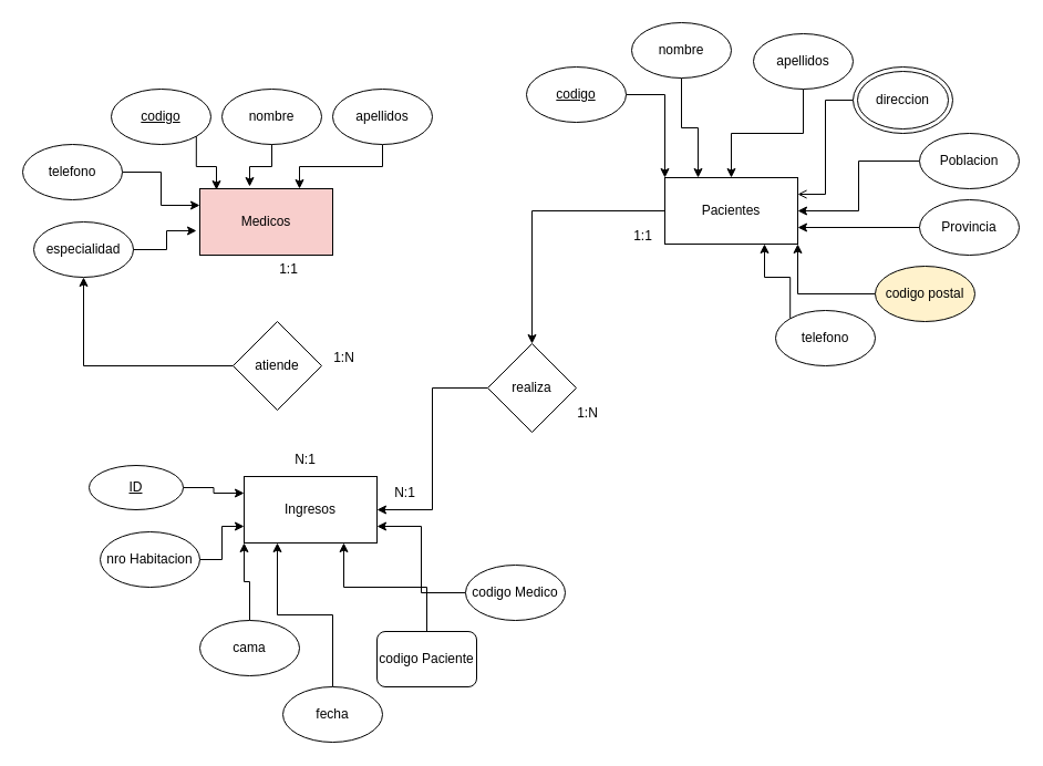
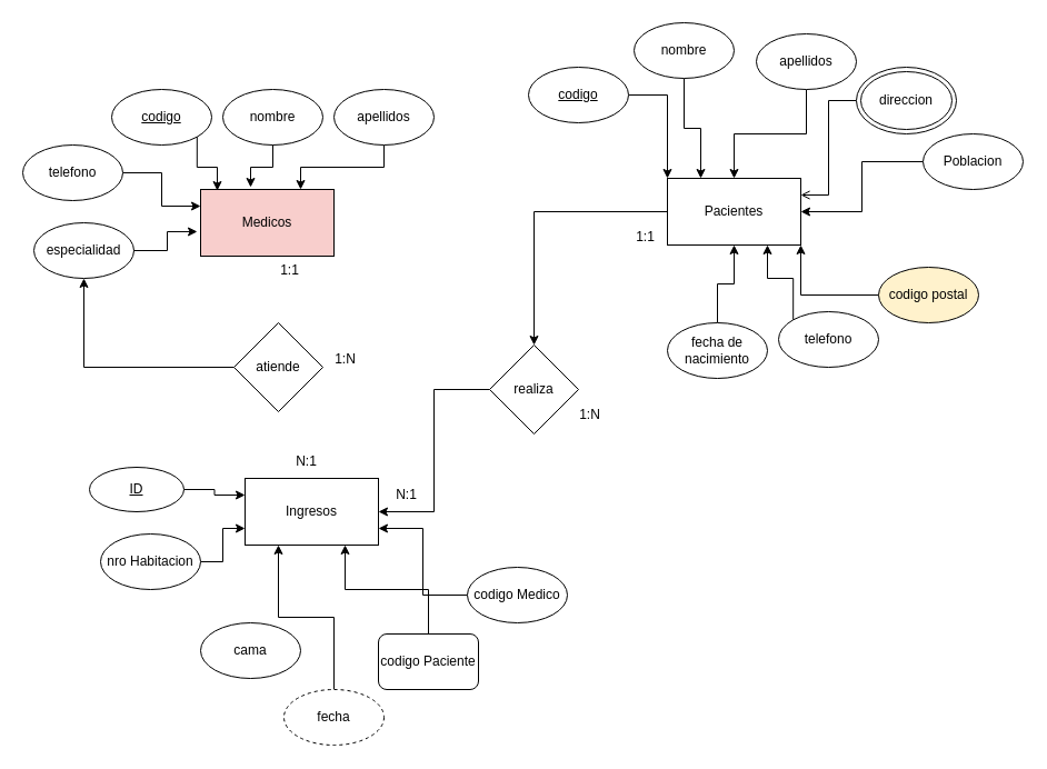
- <mxCell id="26" style="edgeStyle=orthogonalEdgeStyle;rounded=0;orthogonalLoop=1;jettySize=auto;html=1;entryX=1;entryY=0.75;entryDx=0;entryDy=0;" edge="1" parent="1" source="27" target="4"><mxGeometry relative="1" as="geometry" /></mxCell>
- <mxCell id="27" value="Provincia" style="ellipse;whiteSpace=wrap;html=1;" vertex="1" parent="1"><mxGeometry x="830" y="180" width="90" height="50" as="geometry" /></mxCell>
+ <mxCell id="32" style="edgeStyle=orthogonalEdgeStyle;rounded=0;orthogonalLoop=1;jettySize=auto;html=1;entryX=0.5;entryY=1;entryDx=0;entryDy=0;" edge="1" parent="1" source="33" target="4"><mxGeometry relative="1" as="geometry" /></mxCell>
+ <mxCell id="33" value="&lt;div&gt;fecha de nacimiento&lt;/div&gt;" style="ellipse;whiteSpace=wrap;html=1;" vertex="1" parent="1"><mxGeometry x="600" y="290" width="90" height="50" as="geometry" /></mxCell>
- <mxCell id="38" style="edgeStyle=orthogonalEdgeStyle;rounded=0;orthogonalLoop=1;jettySize=auto;html=1;entryX=0;entryY=1;entryDx=0;entryDy=0;" edge="1" parent="1" source="39" target="5"><mxGeometry relative="1" as="geometry" /></mxCell>
- <mxCell id="41" value="&lt;div&gt;fecha&lt;/div&gt;" style="ellipse;whiteSpace=wrap;html=1;" vertex="1" parent="1"><mxGeometry x="255" y="620" width="90" height="50" as="geometry" /></mxCell>
+ <mxCell id="41" value="&lt;div&gt;fecha&lt;/div&gt;" style="ellipse;whiteSpace=wrap;html=1;dashed=1;" vertex="1" parent="1"><mxGeometry x="255" y="620" width="90" height="50" as="geometry" /></mxCell>
